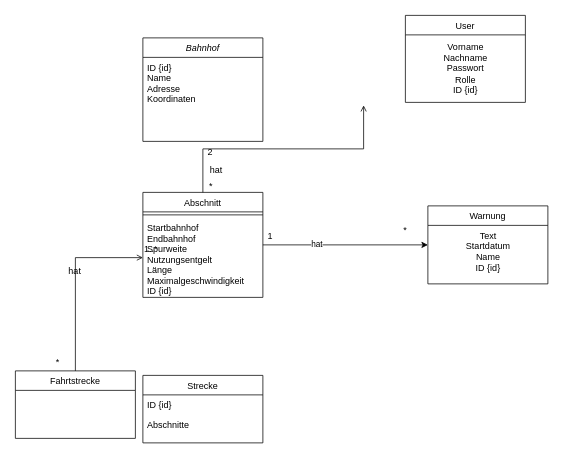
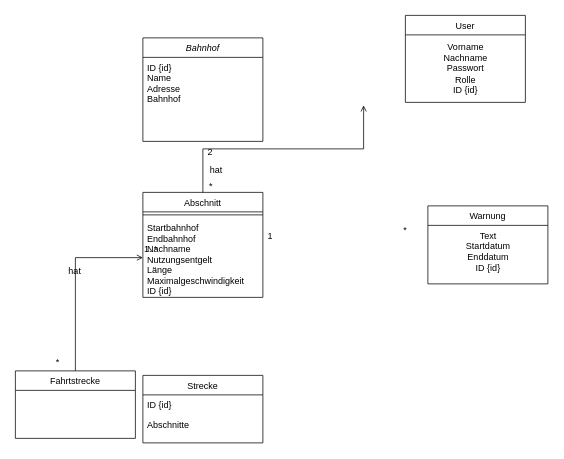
- <mxCell id="3" value="ID {id}&#10;Name&#10;Adresse&#10;Koordinaten" style="text;align=left;verticalAlign=top;spacingLeft=4;spacingRight=4;overflow=hidden;rotatable=0;points=[[0,0.5],[1,0.5]];portConstraint=eastwest;" parent="2" vertex="1"><mxGeometry y="26" width="160" height="74" as="geometry" /></mxCell>
+ <mxCell id="3" value="ID {id}&#10;Name&#10;Adresse&#10;Bahnhof" style="text;align=left;verticalAlign=top;spacingLeft=4;spacingRight=4;overflow=hidden;rotatable=0;points=[[0,0.5],[1,0.5]];portConstraint=eastwest;" parent="2" vertex="1"><mxGeometry y="26" width="160" height="74" as="geometry" /></mxCell>
- <mxCell id="8" value="Startbahnhof&#10;Endbahnhof&#10;Spurweite&#10;Nutzungsentgelt&#10;Länge&#10;Maximalgeschwindigkeit&#10;ID {id}" style="text;align=left;verticalAlign=top;spacingLeft=4;spacingRight=4;overflow=hidden;rotatable=0;points=[[0,0.5],[1,0.5]];portConstraint=eastwest;" parent="6" vertex="1"><mxGeometry y="34" width="160" height="106" as="geometry" /></mxCell>
+ <mxCell id="8" value="Startbahnhof&#10;Endbahnhof&#10;Nachname&#10;Nutzungsentgelt&#10;Länge&#10;Maximalgeschwindigkeit&#10;ID {id}" style="text;align=left;verticalAlign=top;spacingLeft=4;spacingRight=4;overflow=hidden;rotatable=0;points=[[0,0.5],[1,0.5]];portConstraint=eastwest;" parent="6" vertex="1"><mxGeometry y="34" width="160" height="106" as="geometry" /></mxCell>
- <mxCell id="4" style="edgeStyle=orthogonalEdgeStyle;rounded=0;orthogonalLoop=1;jettySize=auto;html=1;entryX=0;entryY=0.5;entryDx=0;entryDy=0;" parent="1" source="6" target="9" edge="1"><mxGeometry relative="1" as="geometry" /></mxCell>
- <mxCell id="5" value="hat" style="edgeLabel;html=1;align=center;verticalAlign=middle;resizable=0;points=[];" parent="4" vertex="1" connectable="0"><mxGeometry x="-0.355" y="2" relative="1" as="geometry"><mxPoint as="offset" /></mxGeometry></mxCell>
- <mxCell id="10" value="Text&lt;br&gt;Startdatum&lt;br&gt;Name&lt;br&gt;ID {id}" style="text;html=1;align=center;verticalAlign=middle;resizable=0;points=[];autosize=1;strokeColor=none;fillColor=none;" parent="9" vertex="1"><mxGeometry y="26" width="160" height="70" as="geometry" /></mxCell>
+ <mxCell id="10" value="Text&lt;br&gt;Startdatum&lt;br&gt;Enddatum&lt;br&gt;ID {id}" style="text;html=1;align=center;verticalAlign=middle;resizable=0;points=[];autosize=1;strokeColor=none;fillColor=none;" parent="9" vertex="1"><mxGeometry y="26" width="160" height="70" as="geometry" /></mxCell>
